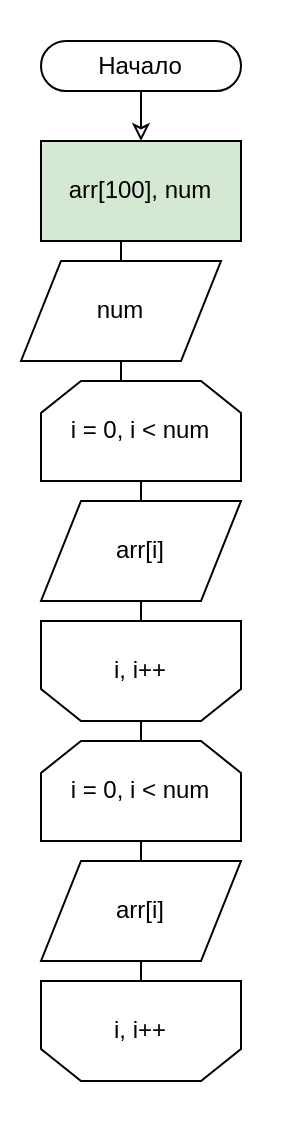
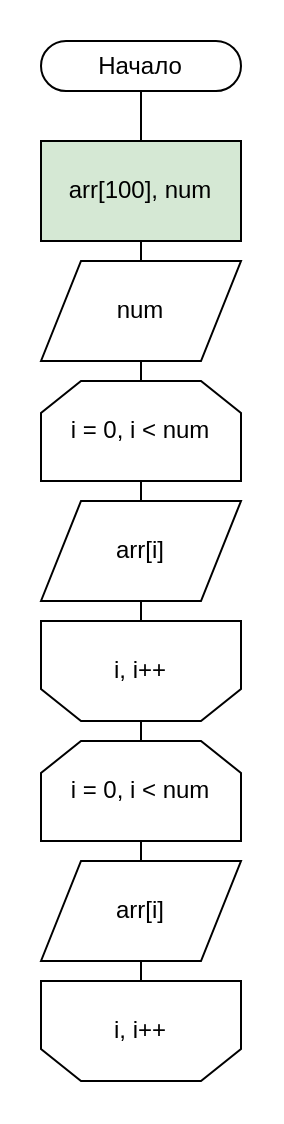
- <mxCell id="2" style="edgeStyle=orthogonalEdgeStyle;rounded=0;orthogonalLoop=1;jettySize=auto;html=1;exitX=0.5;exitY=1;exitDx=0;exitDy=0;entryX=0.5;entryY=0;entryDx=0;entryDy=0;endArrow=classic;endFill=0;" edge="1" parent="1" source="3" target="5"><mxGeometry relative="1" as="geometry" /></mxCell>
+ <mxCell id="2" style="edgeStyle=orthogonalEdgeStyle;rounded=0;orthogonalLoop=1;jettySize=auto;html=1;exitX=0.5;exitY=1;exitDx=0;exitDy=0;entryX=0.5;entryY=0;entryDx=0;entryDy=0;endArrow=none;endFill=0;" edge="1" parent="1" source="3" target="5"><mxGeometry relative="1" as="geometry" /></mxCell>
- <mxCell id="7" value="num" style="shape=parallelogram;perimeter=parallelogramPerimeter;whiteSpace=wrap;html=1;fixedSize=1;aspect=fixed;" vertex="1" parent="1"><mxGeometry x="10" y="130" width="100" height="50" as="geometry" /></mxCell>
+ <mxCell id="7" value="num" style="shape=parallelogram;perimeter=parallelogramPerimeter;whiteSpace=wrap;html=1;fixedSize=1;aspect=fixed;" vertex="1" parent="1"><mxGeometry x="20" y="130" width="100" height="50" as="geometry" /></mxCell>
